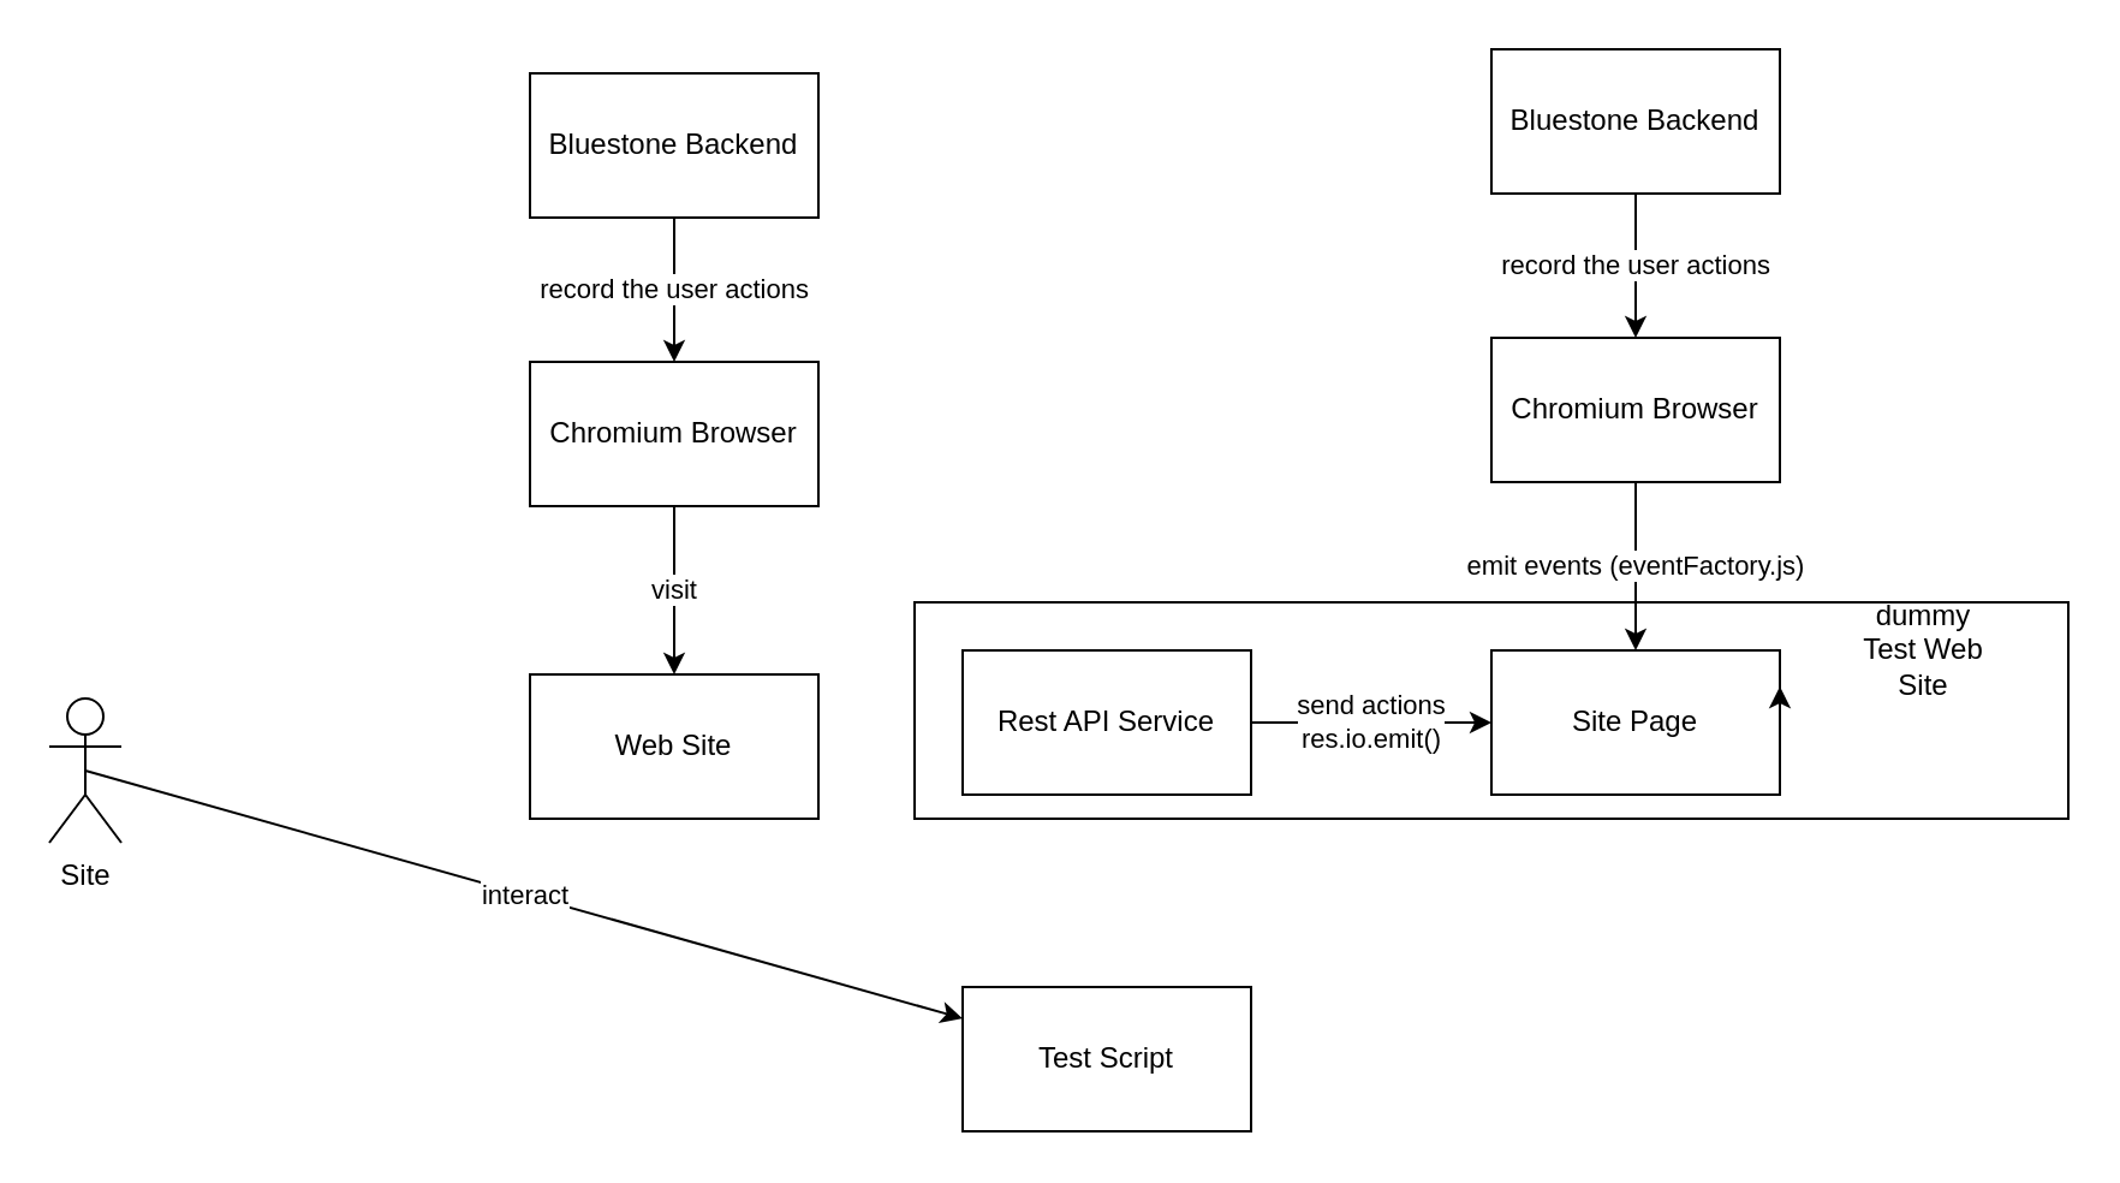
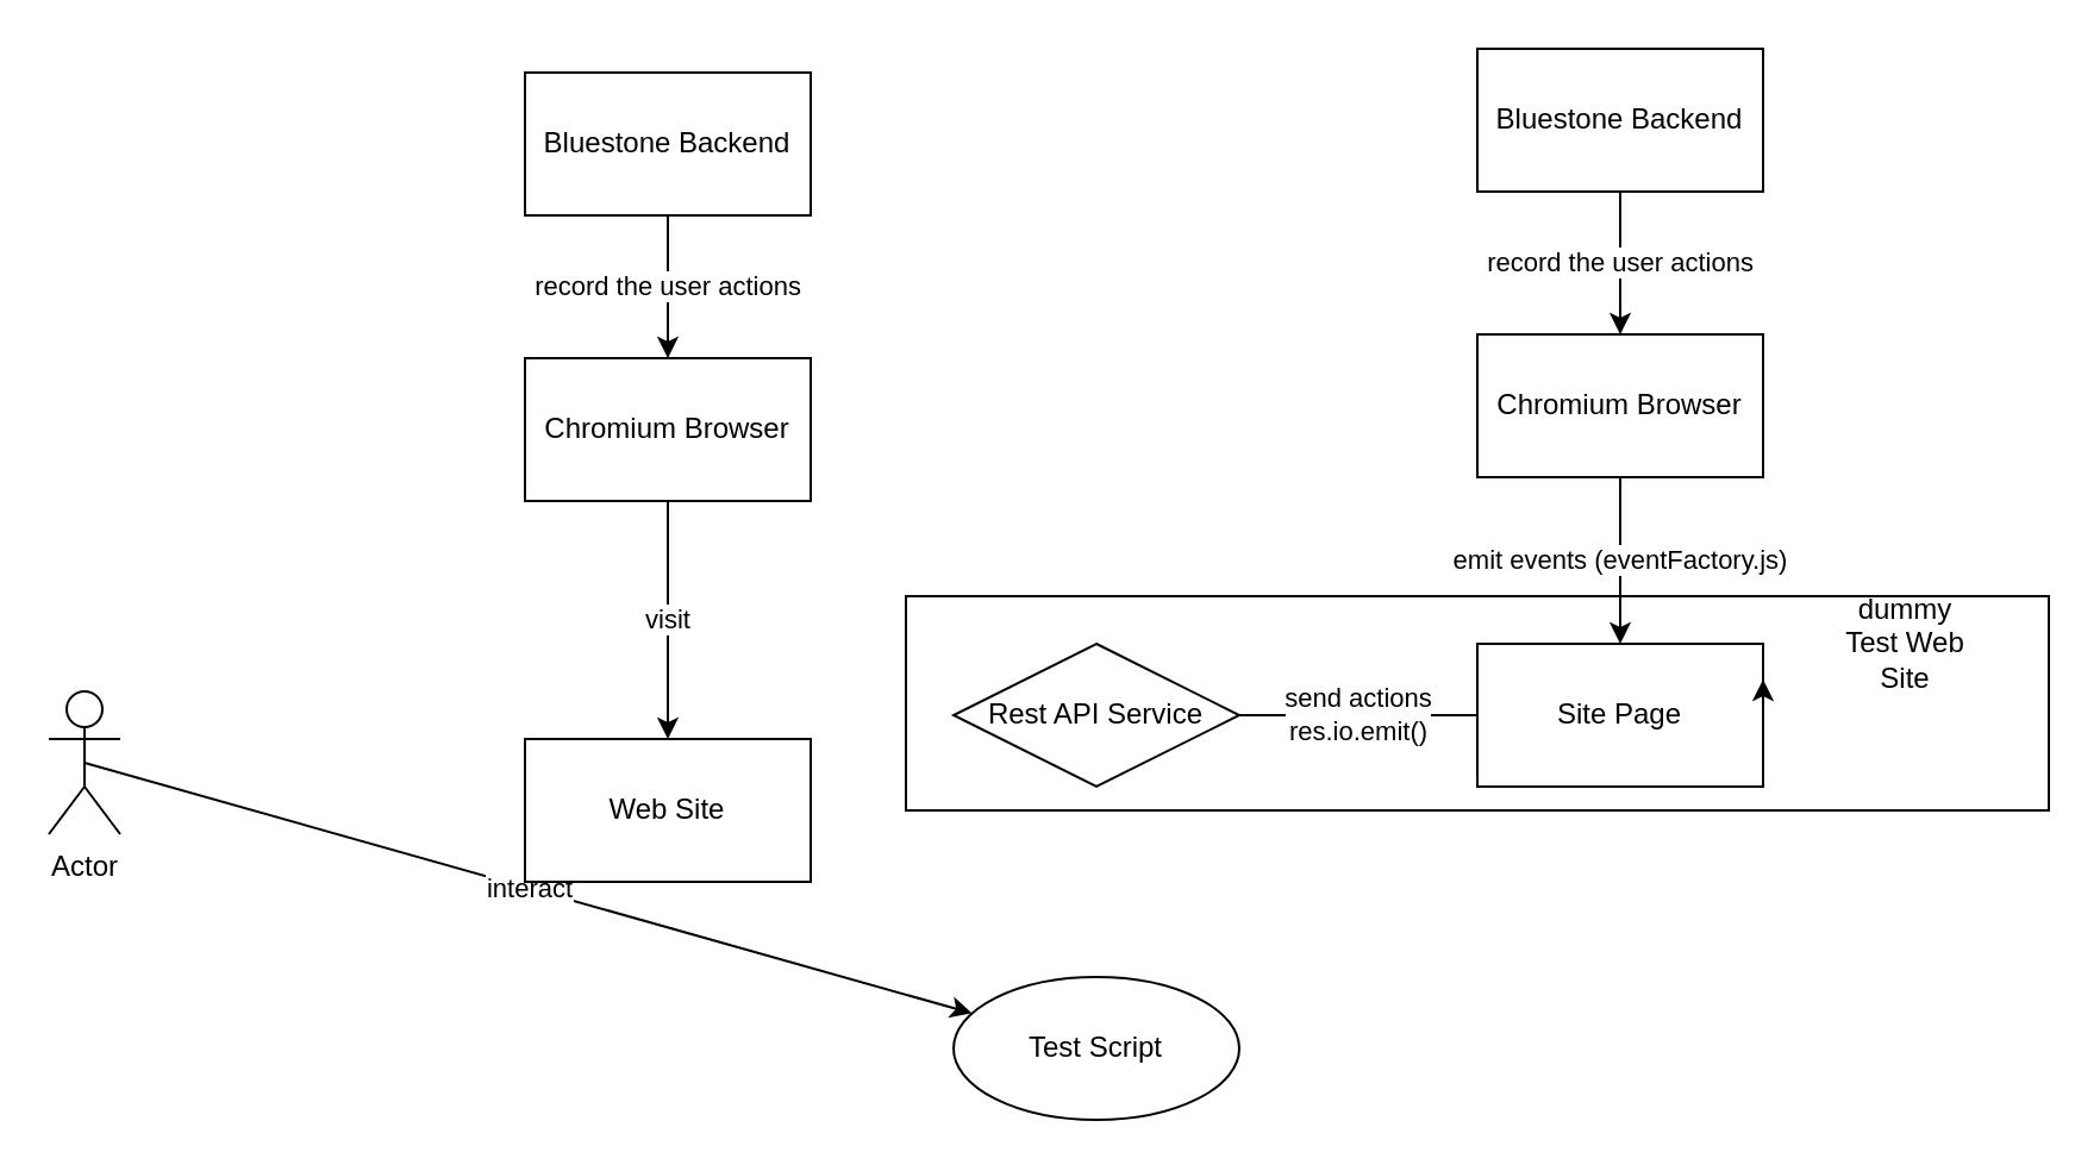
- <mxCell id="16" value="Rest API Service" style="rounded=0;whiteSpace=wrap;html=1;" parent="1" vertex="1"><mxGeometry x="400" y="270" width="120" height="60" as="geometry" /></mxCell>
+ <mxCell id="16" value="Rest API Service" style="rhombus;whiteSpace=wrap;html=1;" parent="1" vertex="1"><mxGeometry x="400" y="270" width="120" height="60" as="geometry" /></mxCell>
- <mxCell id="15" value="send actions&lt;br&gt;res.io.emit()" style="edgeStyle=none;html=1;entryX=0;entryY=0.5;entryDx=0;entryDy=0;" parent="1" source="16" target="12" edge="1"><mxGeometry relative="1" as="geometry" /></mxCell>
+ <mxCell id="15" value="send actions&lt;br&gt;res.io.emit()" style="edgeStyle=none;html=1;entryX=0;entryY=0.5;entryDx=0;entryDy=0;endArrow=none;" parent="1" source="16" target="12" edge="1"><mxGeometry relative="1" as="geometry" /></mxCell>
- <mxCell id="7" value="Web Site" style="rounded=0;whiteSpace=wrap;html=1;" parent="1" vertex="1"><mxGeometry x="220" y="280" width="120" height="60" as="geometry" /></mxCell>
+ <mxCell id="7" value="Web Site" style="rounded=0;whiteSpace=wrap;html=1;" parent="1" vertex="1"><mxGeometry x="220" y="310" width="120" height="60" as="geometry" /></mxCell>
- <mxCell id="4" value="Site" style="shape=umlActor;verticalLabelPosition=bottom;verticalAlign=top;html=1;outlineConnect=0;" parent="1" vertex="1"><mxGeometry x="20" y="290" width="30" height="60" as="geometry" /></mxCell>
+ <mxCell id="4" value="Actor" style="shape=umlActor;verticalLabelPosition=bottom;verticalAlign=top;html=1;outlineConnect=0;" parent="1" vertex="1"><mxGeometry x="20" y="290" width="30" height="60" as="geometry" /></mxCell>
- <mxCell id="17" value="Test Script" style="rounded=0;whiteSpace=wrap;html=1;" parent="1" vertex="1"><mxGeometry x="400" y="410" width="120" height="60" as="geometry" /></mxCell>
+ <mxCell id="17" value="Test Script" style="ellipse;whiteSpace=wrap;html=1;" parent="1" vertex="1"><mxGeometry x="400" y="410" width="120" height="60" as="geometry" /></mxCell>
